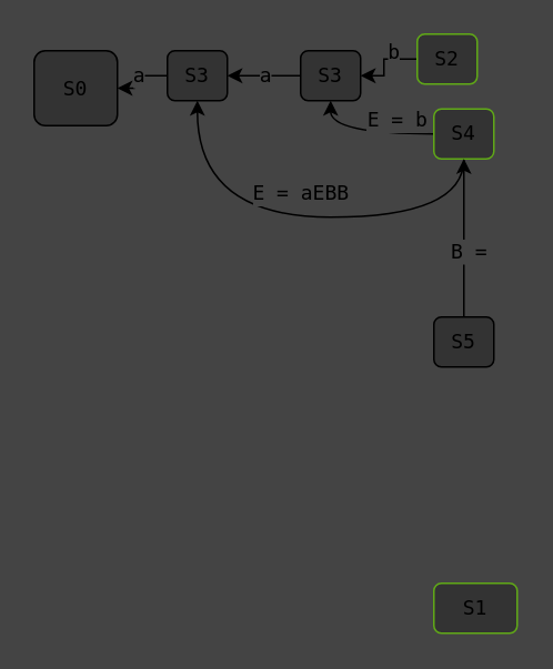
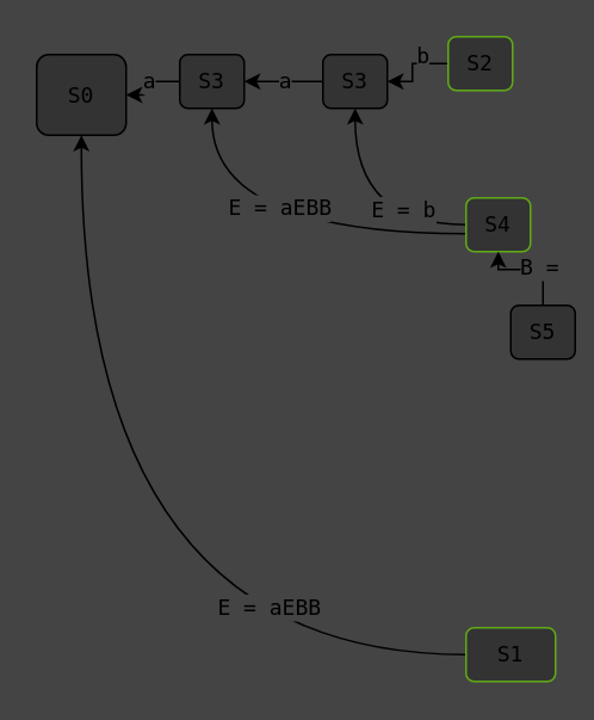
- <mxCell id="16" value="&lt;div style=&quot;&quot;&gt;S4&lt;/div&gt;" style="rounded=1;whiteSpace=wrap;html=1;fontFamily=monospace;align=center;spacing=7;verticalAlign=middle;spacingTop=0;fillColor=#333333;strokeColor=#60A917;" parent="1" vertex="1"><mxGeometry x="260" y="65" width="36" height="30" as="geometry" /></mxCell>
+ <mxCell id="16" value="&lt;div style=&quot;&quot;&gt;S4&lt;/div&gt;" style="rounded=1;whiteSpace=wrap;html=1;fontFamily=monospace;align=center;spacing=7;verticalAlign=middle;spacingTop=0;fillColor=#333333;strokeColor=#60A917;" parent="1" vertex="1"><mxGeometry x="260" y="110" width="36" height="30" as="geometry" /></mxCell>
- <mxCell id="19" value="&lt;div style=&quot;&quot;&gt;S5&lt;/div&gt;" style="rounded=1;whiteSpace=wrap;html=1;fontFamily=monospace;align=center;spacing=7;verticalAlign=middle;spacingTop=0;fillColor=#333333;strokeColor=default;" parent="1" vertex="1"><mxGeometry x="260" y="190" width="36" height="30" as="geometry" /></mxCell>
+ <mxCell id="19" value="&lt;div style=&quot;&quot;&gt;S5&lt;/div&gt;" style="rounded=1;whiteSpace=wrap;html=1;fontFamily=monospace;align=center;spacing=7;verticalAlign=middle;spacingTop=0;fillColor=#333333;strokeColor=default;" parent="1" vertex="1"><mxGeometry x="285" y="170" width="36" height="30" as="geometry" /></mxCell>
+ <mxCell id="20" style="edgeStyle=orthogonalEdgeStyle;rounded=0;orthogonalLoop=1;jettySize=auto;html=1;fontFamily=monospace;fontSize=12;fontColor=default;labelBackgroundColor=#444444;resizable=0;curved=1;" edge="1" parent="1" source="22" target="2"><mxGeometry relative="1" as="geometry" /></mxCell>
+ <mxCell id="21" value="E = aEBB" style="edgeLabel;html=1;align=center;verticalAlign=middle;resizable=0;points=[];rounded=0;strokeColor=default;spacing=10;fontFamily=monospace;fontSize=12;fontColor=default;labelBackgroundColor=#444444;fillColor=default;gradientColor=none;" vertex="1" connectable="0" parent="20"><mxGeometry x="-0.56" y="-27" relative="1" as="geometry"><mxPoint as="offset" /></mxGeometry></mxCell>
